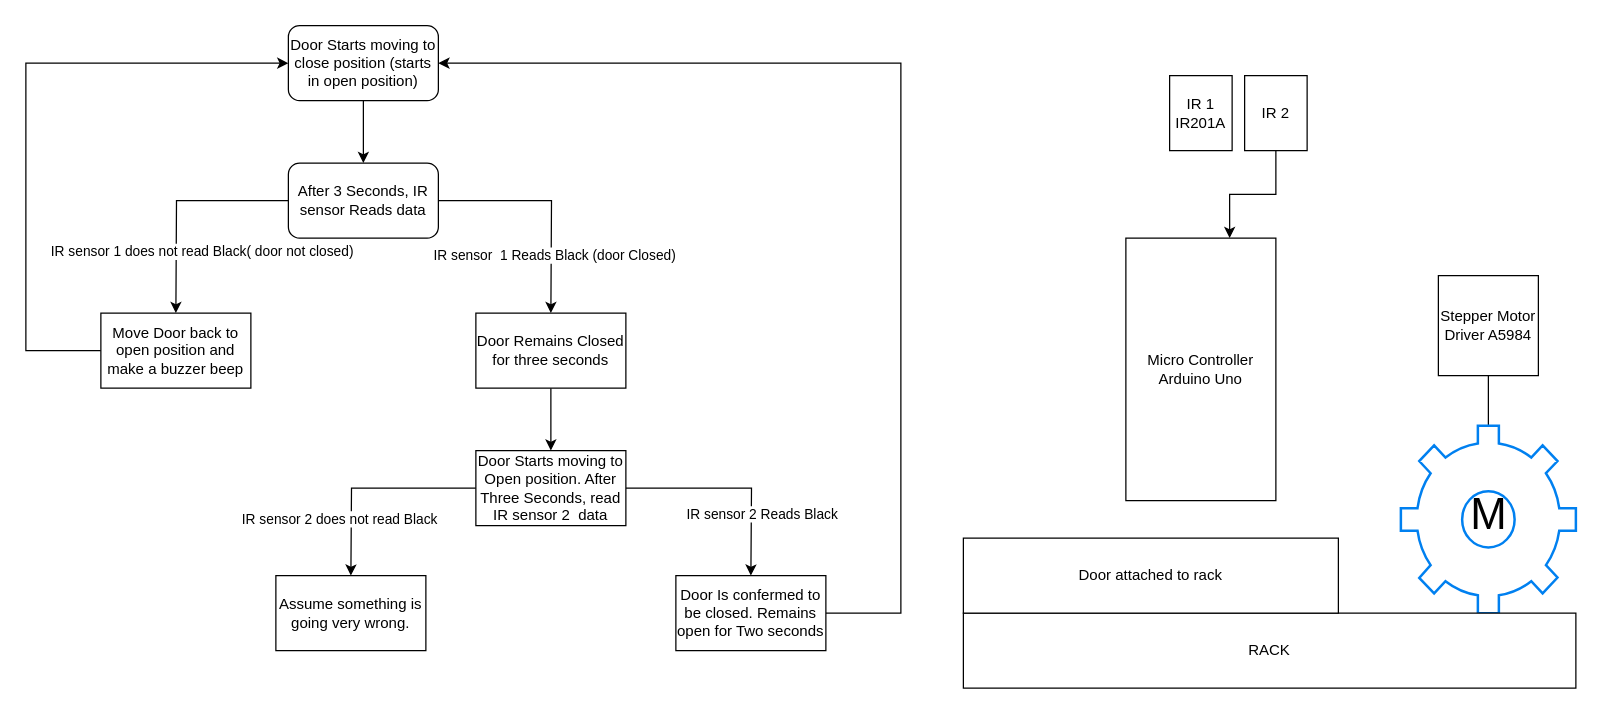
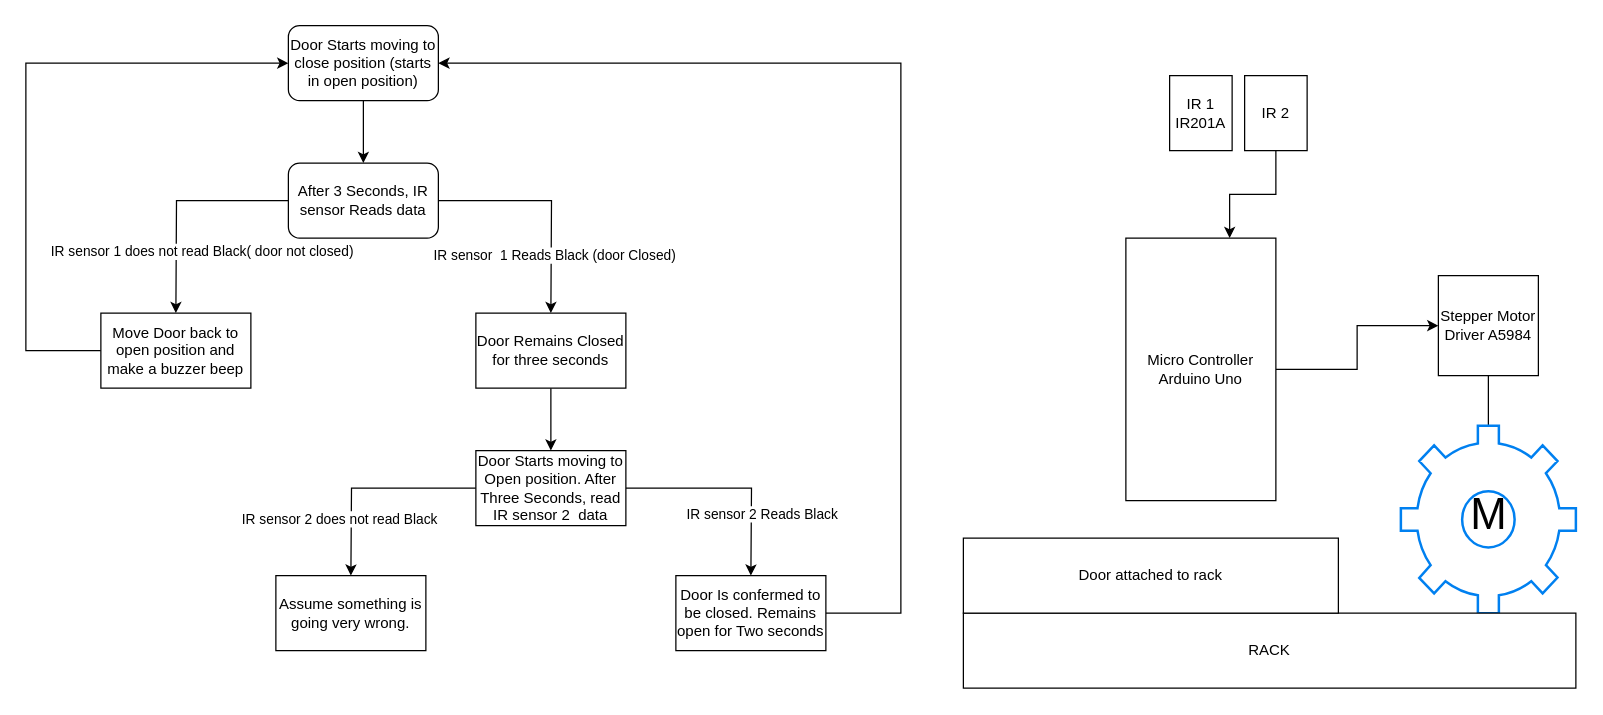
+ <mxCell id="2" style="edgeStyle=orthogonalEdgeStyle;rounded=0;orthogonalLoop=1;jettySize=auto;html=1;entryX=0;entryY=0.5;entryDx=0;entryDy=0;" edge="1" parent="1" source="3" target="8"><mxGeometry relative="1" as="geometry" /></mxCell>
